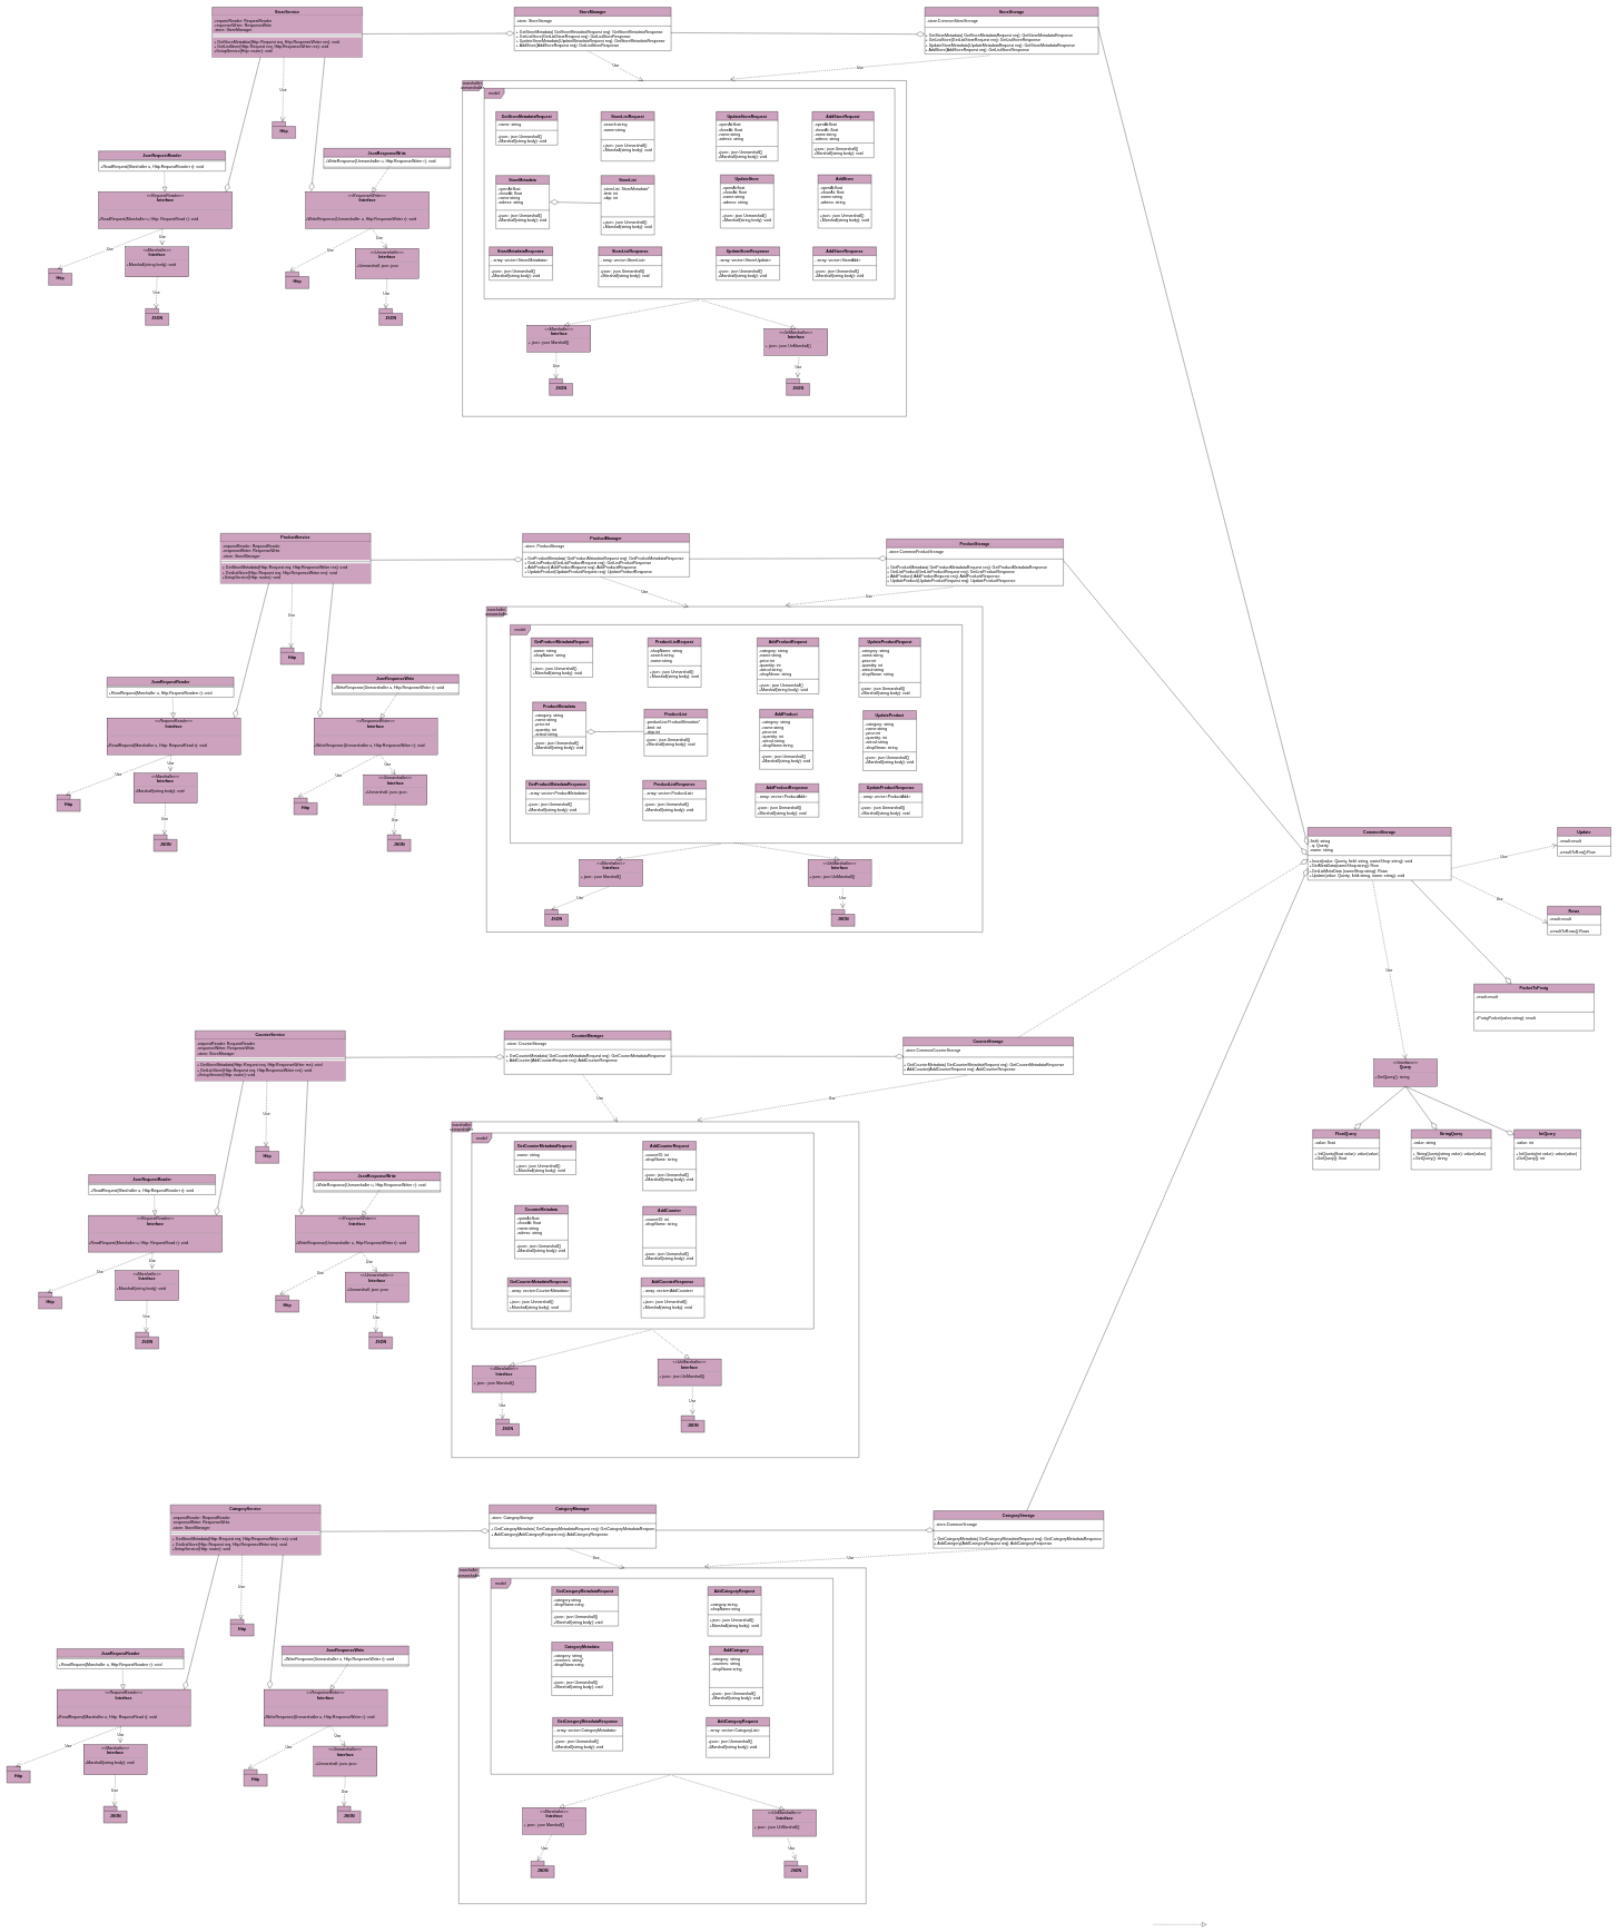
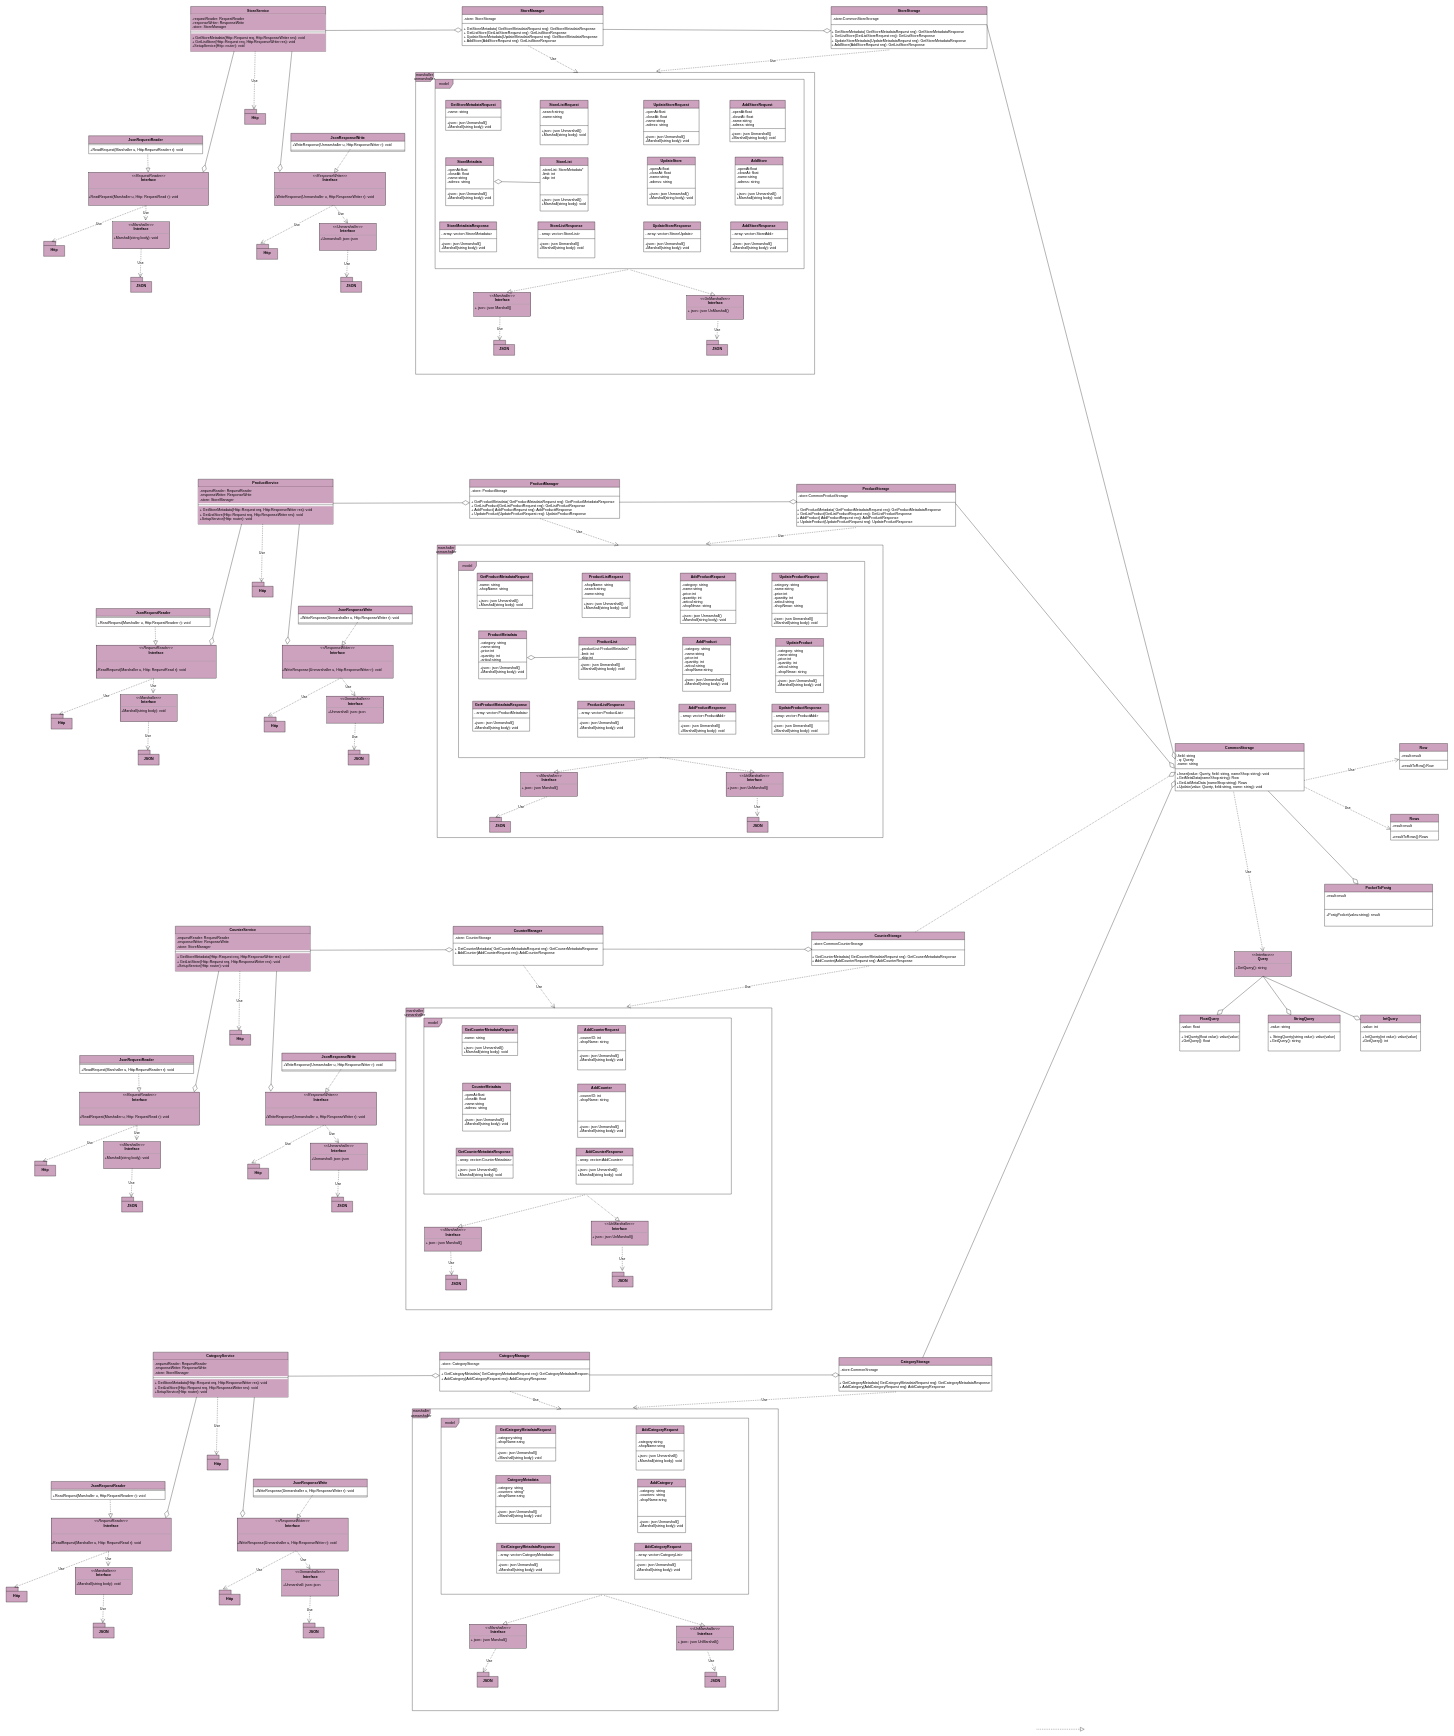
- <mxCell id="173" value="Update" style="swimlane;fontStyle=1;align=center;verticalAlign=top;childLayout=stackLayout;horizontal=1;startSize=26;horizontalStack=0;resizeParent=1;resizeParentMax=0;resizeLast=0;collapsible=1;marginBottom=0;fillColor=#CDA2BE;" parent="1" vertex="1"><mxGeometry x="4665" y="2477" width="160" height="86" as="geometry" /></mxCell>
+ <mxCell id="173" value="Row" style="swimlane;fontStyle=1;align=center;verticalAlign=top;childLayout=stackLayout;horizontal=1;startSize=26;horizontalStack=0;resizeParent=1;resizeParentMax=0;resizeLast=0;collapsible=1;marginBottom=0;fillColor=#CDA2BE;" parent="1" vertex="1"><mxGeometry x="4665" y="2477" width="160" height="86" as="geometry" /></mxCell>
